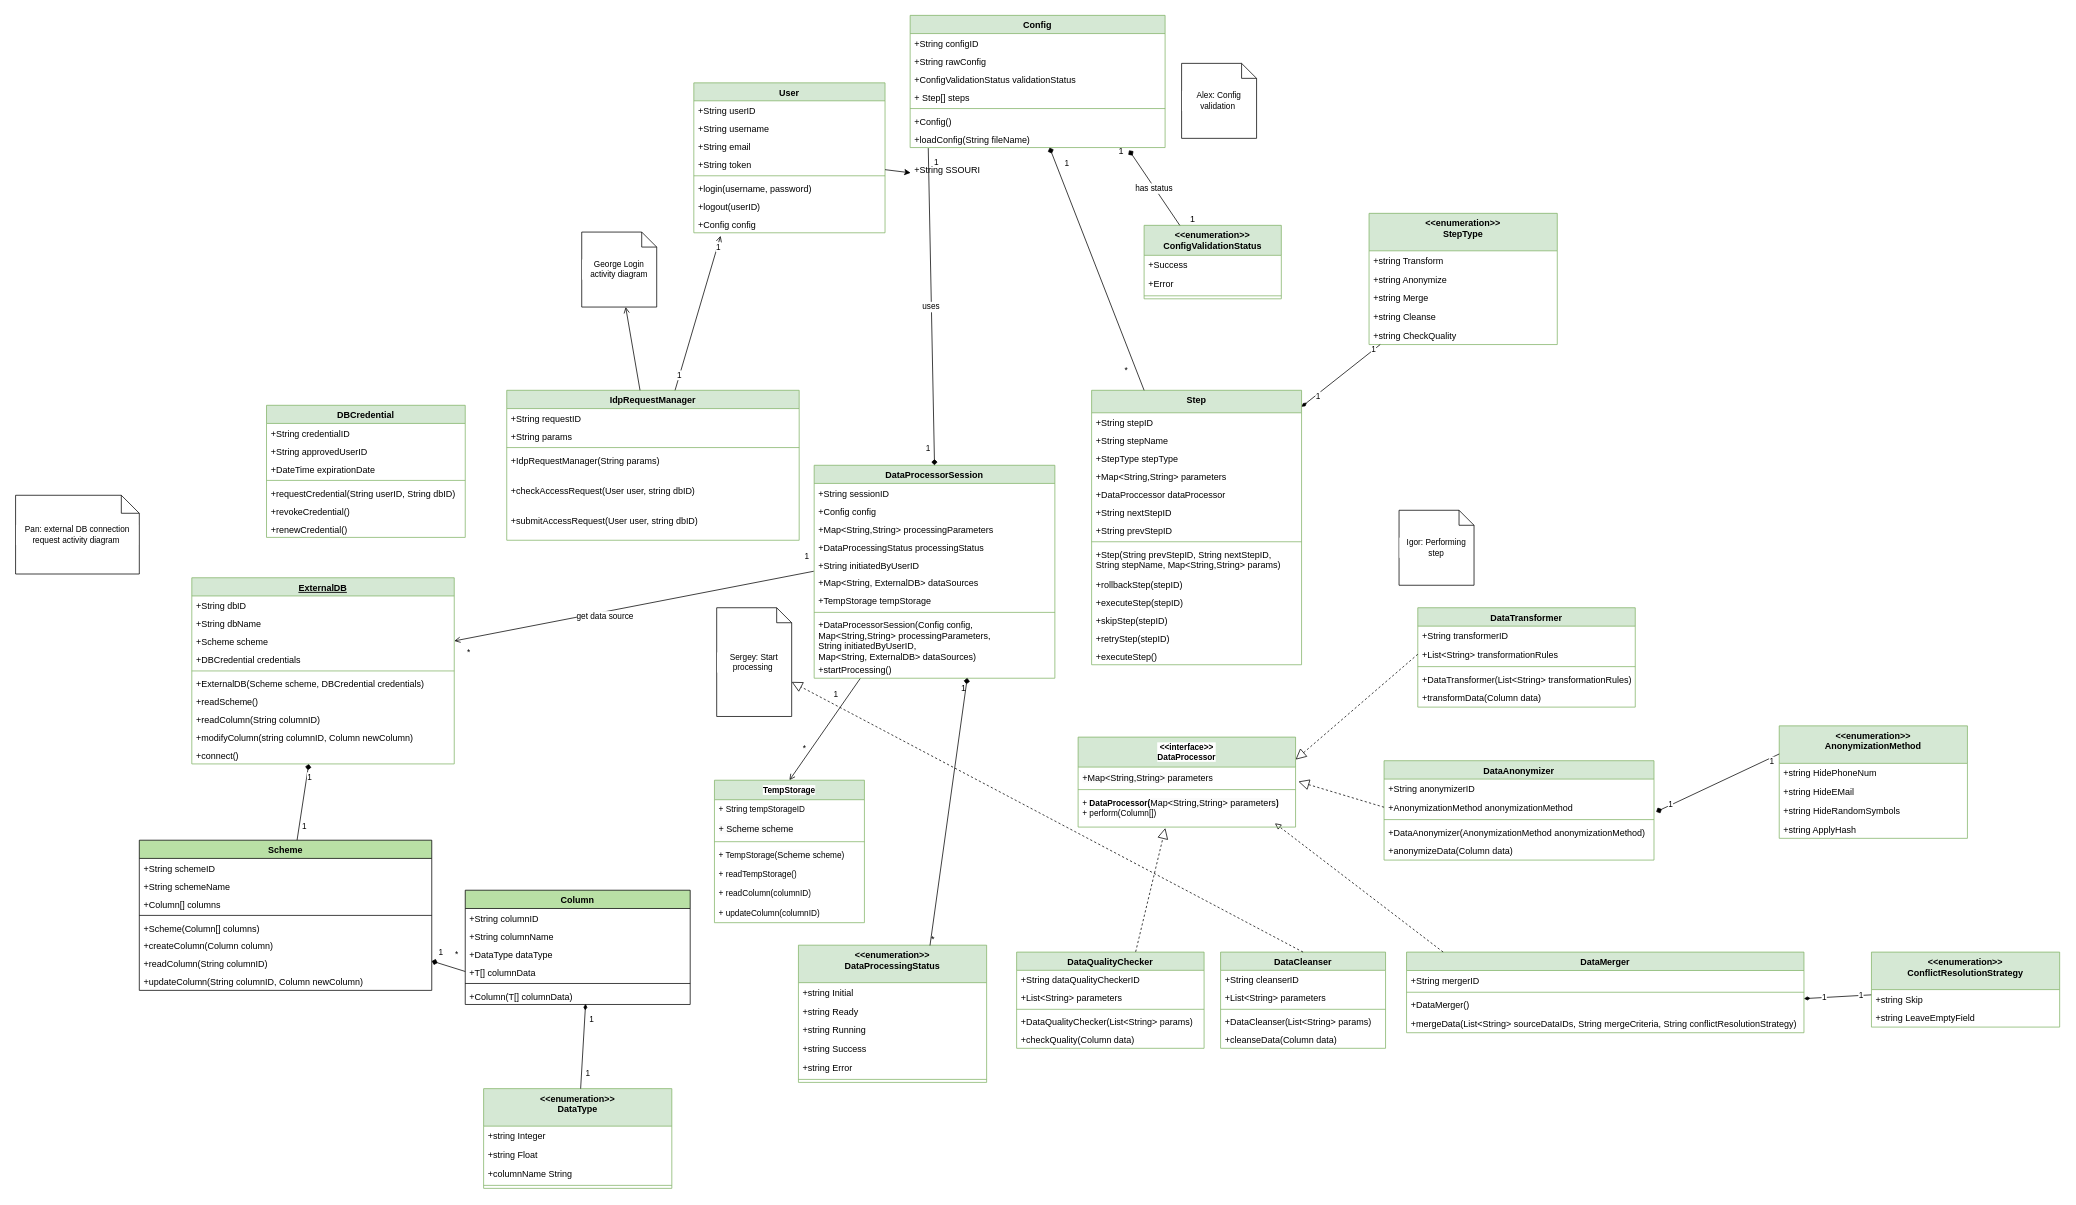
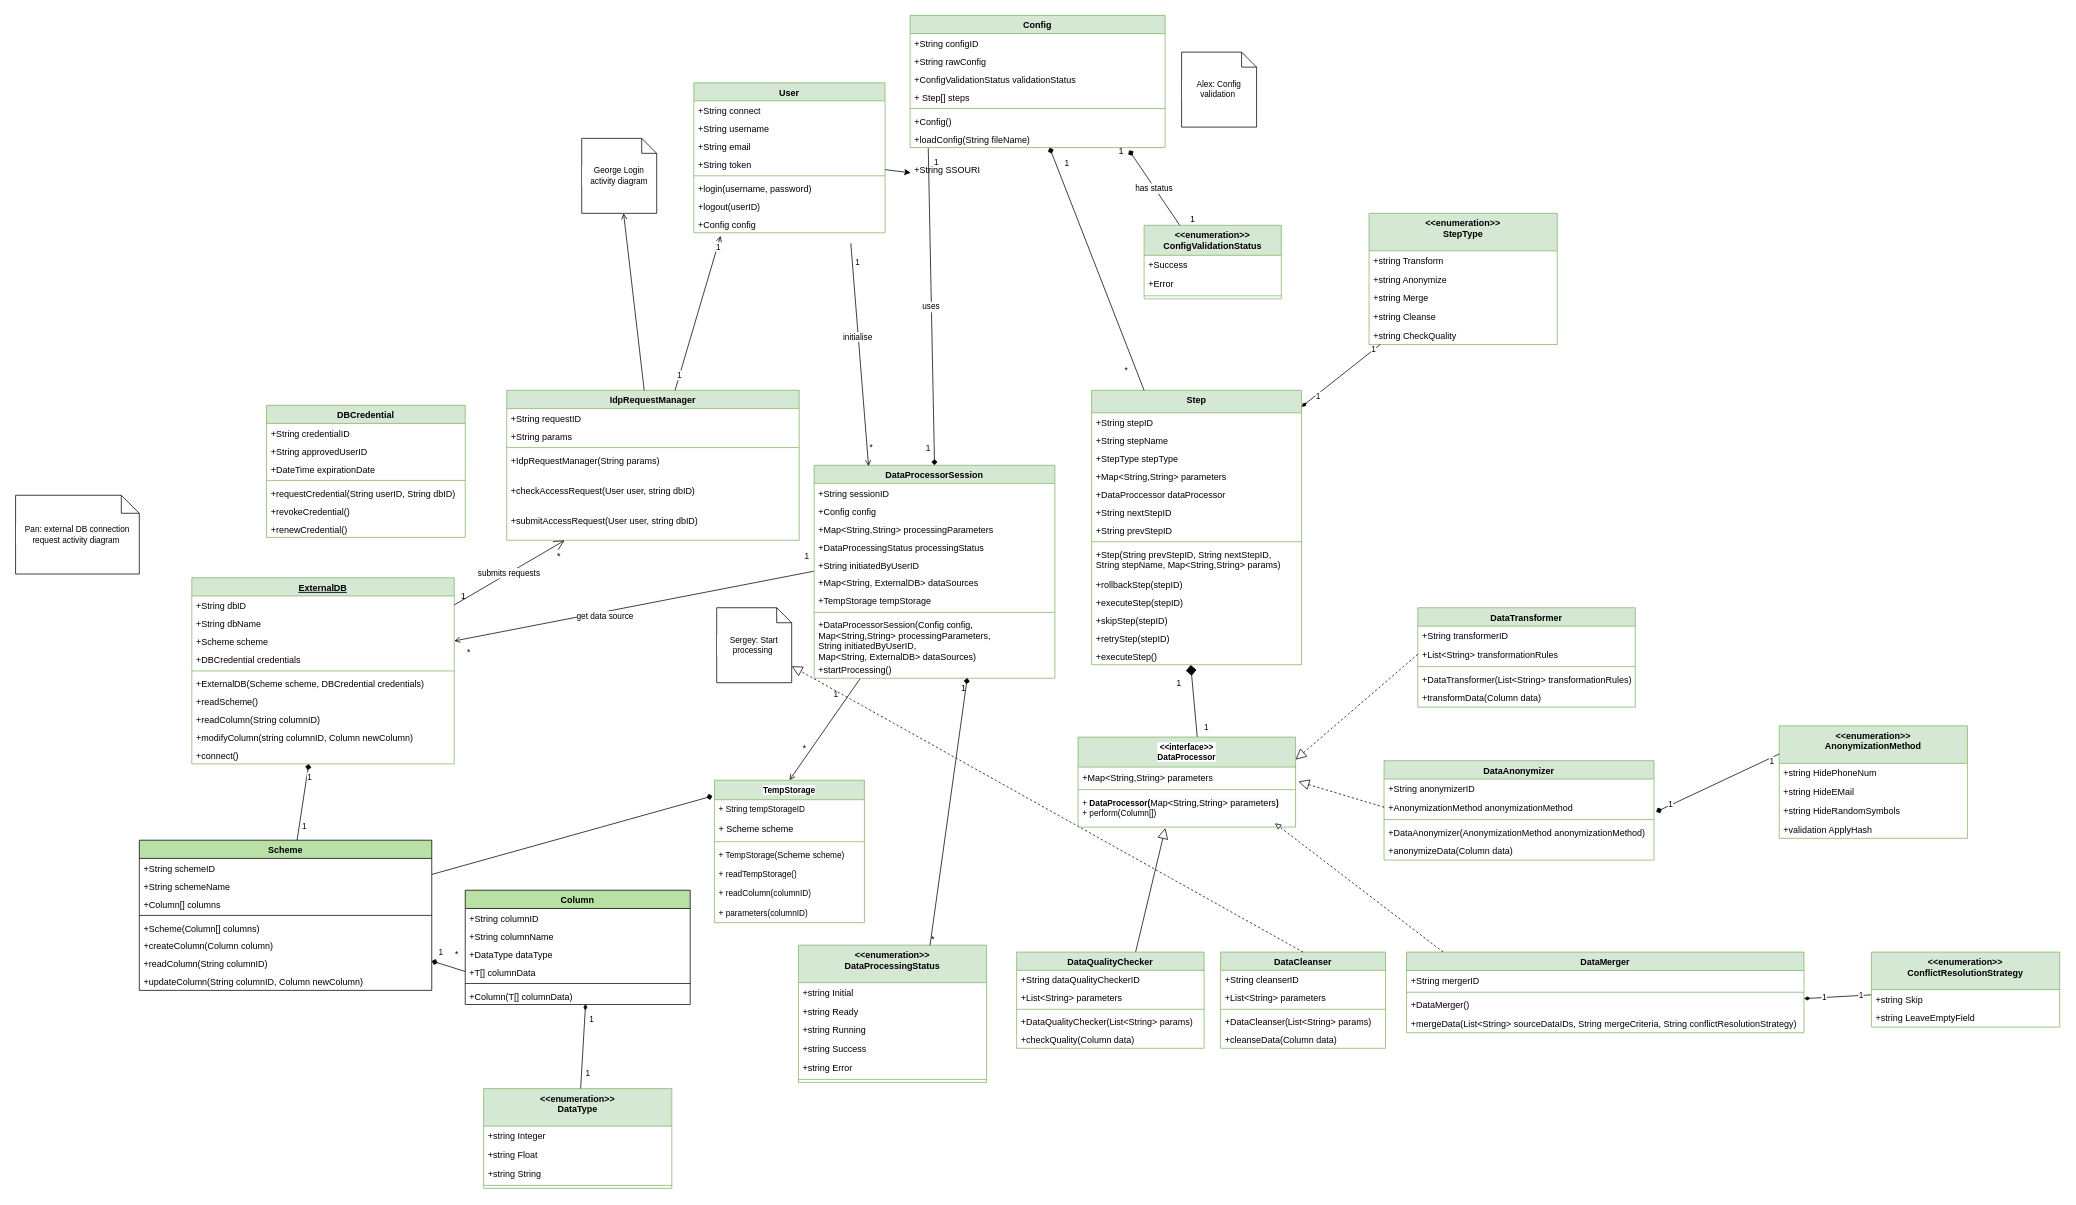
- <mxCell id="191" value="Alex: Config validation&amp;nbsp;" style="shape=note;size=20;whiteSpace=wrap;html=1;fontFamily=Helvetica;fontSize=11;fontColor=default;labelBackgroundColor=default;" vertex="1" parent="1"><mxGeometry x="1575" y="84" width="100" height="100" as="geometry" /></mxCell>
+ <mxCell id="191" value="Alex: Config validation&amp;nbsp;" style="shape=note;size=20;whiteSpace=wrap;html=1;fontFamily=Helvetica;fontSize=11;fontColor=default;labelBackgroundColor=default;" vertex="1" parent="1"><mxGeometry x="1575" y="69" width="100" height="100" as="geometry" /></mxCell>
- <mxCell id="3" value="+String userID" style="text;strokeColor=none;fillColor=none;align=left;verticalAlign=top;spacingLeft=4;spacingRight=4;overflow=hidden;rotatable=0;points=[[0,0.5],[1,0.5]];portConstraint=eastwest;" vertex="1" parent="2"><mxGeometry y="23.944" width="255" height="24" as="geometry" /></mxCell>
+ <mxCell id="3" value="+String connect" style="text;strokeColor=none;fillColor=none;align=left;verticalAlign=top;spacingLeft=4;spacingRight=4;overflow=hidden;rotatable=0;points=[[0,0.5],[1,0.5]];portConstraint=eastwest;" vertex="1" parent="2"><mxGeometry y="23.944" width="255" height="24" as="geometry" /></mxCell>
- <mxCell id="188" value="George Login activity diagram" style="shape=note;size=20;whiteSpace=wrap;html=1;fontFamily=Helvetica;fontSize=11;fontColor=default;labelBackgroundColor=default;" vertex="1" parent="1"><mxGeometry x="775" y="309" width="100" height="100" as="geometry" /></mxCell>
+ <mxCell id="188" value="George Login activity diagram" style="shape=note;size=20;whiteSpace=wrap;html=1;fontFamily=Helvetica;fontSize=11;fontColor=default;labelBackgroundColor=default;" vertex="1" parent="1"><mxGeometry x="775" y="184" width="100" height="100" as="geometry" /></mxCell>
+ <mxCell id="154" style="rounded=0;orthogonalLoop=1;jettySize=auto;html=1;endArrow=open;endFill=0;exitX=0.821;exitY=1.07;exitDx=0;exitDy=0;exitPerimeter=0;entryX=0.226;entryY=0.004;entryDx=0;entryDy=0;entryPerimeter=0;" edge="1" source="2" target="74" parent="1"><mxGeometry relative="1" as="geometry"><mxPoint x="1054.55" y="313.712" as="sourcePoint" /><mxPoint x="1135" y="640" as="targetPoint" /></mxGeometry></mxCell>
+ <mxCell id="155" value="*" style="edgeLabel;html=1;align=center;verticalAlign=middle;resizable=0;points=[];fontFamily=Helvetica;fontSize=11;fontColor=default;labelBackgroundColor=default;" connectable="0" vertex="1" parent="154"><mxGeometry x="0.372" relative="1" as="geometry"><mxPoint x="10" y="67" as="offset" /></mxGeometry></mxCell>
+ <mxCell id="156" value="initialise" style="edgeLabel;html=1;align=center;verticalAlign=middle;resizable=0;points=[];fontFamily=Helvetica;fontSize=11;fontColor=default;labelBackgroundColor=default;" connectable="0" vertex="1" parent="154"><mxGeometry x="-0.089" y="-2" relative="1" as="geometry"><mxPoint y="-11" as="offset" /></mxGeometry></mxCell>
+ <mxCell id="157" value="1" style="edgeLabel;html=1;align=center;verticalAlign=middle;resizable=0;points=[];fontFamily=Helvetica;fontSize=11;fontColor=default;labelBackgroundColor=default;" connectable="0" vertex="1" parent="154"><mxGeometry x="-0.727" relative="1" as="geometry"><mxPoint x="5" y="-16" as="offset" /></mxGeometry></mxCell>
- <mxCell id="190" value="Igor: Performing step" style="shape=note;size=20;whiteSpace=wrap;html=1;fontFamily=Helvetica;fontSize=11;fontColor=default;labelBackgroundColor=default;" vertex="1" parent="1"><mxGeometry x="1865" y="680" width="100" height="100" as="geometry" /></mxCell>
+ <mxCell id="136" value="submits requests" style="startArrow=none;endArrow=open;endSize=12;exitX=1;exitY=0.5;entryX=0.198;entryY=1.005;rounded=0;exitDx=0;exitDy=0;entryDx=0;entryDy=0;entryPerimeter=0;" edge="1" source="30" target="16" parent="1"><mxGeometry x="-0.004" relative="1" as="geometry"><mxPoint as="offset" /><mxPoint x="866.45" y="672.01" as="targetPoint" /></mxGeometry></mxCell>
+ <mxCell id="137" value="1" style="edgeLabel;resizable=0;labelBackgroundColor=none;fontSize=12;align=right;verticalAlign=top;" vertex="1" parent="136"><mxGeometry x="-1" relative="1" as="geometry"><mxPoint x="17" y="-26" as="offset" /></mxGeometry></mxCell>
+ <mxCell id="138" value="*" style="edgeLabel;resizable=0;labelBackgroundColor=none;fontSize=12;align=left;verticalAlign=bottom;" vertex="1" parent="136"><mxGeometry x="1" relative="1" as="geometry"><mxPoint x="-12" y="29" as="offset" /></mxGeometry></mxCell>
- <mxCell id="189" value="Sergey: Start processing&amp;nbsp;" style="shape=note;size=20;whiteSpace=wrap;html=1;fontFamily=Helvetica;fontSize=11;fontColor=default;labelBackgroundColor=default;" vertex="1" parent="1"><mxGeometry x="955" y="810" width="100" height="145" as="geometry" /></mxCell>
+ <mxCell id="189" value="Sergey: Start processing&amp;nbsp;" style="shape=note;size=20;whiteSpace=wrap;html=1;fontFamily=Helvetica;fontSize=11;fontColor=default;labelBackgroundColor=default;" vertex="1" parent="1"><mxGeometry x="955" y="810" width="100" height="100" as="geometry" /></mxCell>
+ <mxCell id="149" value="" style="startArrow=none;endArrow=diamond;endSize=12;rounded=0;entryX=0.472;entryY=1.012;entryDx=0;entryDy=0;entryPerimeter=0;exitX=0.548;exitY=0.003;exitDx=0;exitDy=0;exitPerimeter=0;endFill=1;" edge="1" source="164" target="99" parent="1"><mxGeometry x="-0.017" relative="1" as="geometry"><mxPoint x="1524" y="907.34" as="sourcePoint" /><mxPoint x="1556" y="1196" as="targetPoint" /><mxPoint as="offset" /></mxGeometry></mxCell>
+ <mxCell id="150" value="1" style="edgeLabel;resizable=0;labelBackgroundColor=none;fontSize=12;align=right;verticalAlign=top;" vertex="1" parent="149"><mxGeometry x="1" relative="1" as="geometry"><mxPoint x="-11" y="11" as="offset" /></mxGeometry></mxCell>
+ <mxCell id="151" value="1" style="edgeLabel;html=1;align=center;verticalAlign=middle;resizable=0;points=[];fontFamily=Helvetica;fontSize=11;fontColor=default;labelBackgroundColor=default;" connectable="0" vertex="1" parent="149"><mxGeometry x="-0.866" y="-2" relative="1" as="geometry"><mxPoint x="10" y="-8" as="offset" /></mxGeometry></mxCell>
- <mxCell id="210" value="+string ApplyHash" style="text;strokeColor=none;fillColor=none;align=left;verticalAlign=top;spacingLeft=4;spacingRight=4;overflow=hidden;rotatable=0;points=[[0,0.5],[1,0.5]];portConstraint=eastwest;" vertex="1" parent="206"><mxGeometry y="125" width="251" height="25" as="geometry" /></mxCell>
+ <mxCell id="210" value="+validation ApplyHash" style="text;strokeColor=none;fillColor=none;align=left;verticalAlign=top;spacingLeft=4;spacingRight=4;overflow=hidden;rotatable=0;points=[[0,0.5],[1,0.5]];portConstraint=eastwest;" vertex="1" parent="206"><mxGeometry y="125" width="251" height="25" as="geometry" /></mxCell>
+ <mxCell id="192" style="rounded=0;orthogonalLoop=1;jettySize=auto;html=1;entryX=-0.013;entryY=0.111;entryDx=0;entryDy=0;entryPerimeter=0;endArrow=diamond;endFill=1;" edge="1" source="43" target="171" parent="1"><mxGeometry relative="1" as="geometry" /></mxCell>
- <mxCell id="148" value="" style="startArrow=none;endArrow=block;endSize=12;exitX=0.635;exitY=-0.003;rounded=0;exitDx=0;exitDy=0;exitPerimeter=0;entryX=0.401;entryY=1.027;entryDx=0;entryDy=0;entryPerimeter=0;endFill=0;dashed=1;" edge="1" source="130" target="167" parent="1"><mxGeometry relative="1" as="geometry"><mxPoint x="1502" y="1101" as="targetPoint" /></mxGeometry></mxCell>
+ <mxCell id="148" value="" style="startArrow=none;endArrow=block;endSize=12;exitX=0.635;exitY=-0.003;rounded=0;exitDx=0;exitDy=0;exitPerimeter=0;entryX=0.401;entryY=1.027;entryDx=0;entryDy=0;entryPerimeter=0;endFill=0;dashed=0;" edge="1" source="130" target="167" parent="1"><mxGeometry relative="1" as="geometry"><mxPoint x="1502" y="1101" as="targetPoint" /></mxGeometry></mxCell>
- <mxCell id="178" value="+ updateColumn(columnID)" style="text;strokeColor=none;fillColor=none;align=left;verticalAlign=top;spacingLeft=4;spacingRight=4;overflow=hidden;rotatable=0;points=[[0,0.5],[1,0.5]];portConstraint=eastwest;whiteSpace=wrap;html=1;fontFamily=Helvetica;fontSize=11;fontColor=default;labelBackgroundColor=default;" vertex="1" parent="171"><mxGeometry y="164" width="200" height="26" as="geometry" /></mxCell>
+ <mxCell id="178" value="+ parameters(columnID)" style="text;strokeColor=none;fillColor=none;align=left;verticalAlign=top;spacingLeft=4;spacingRight=4;overflow=hidden;rotatable=0;points=[[0,0.5],[1,0.5]];portConstraint=eastwest;whiteSpace=wrap;html=1;fontFamily=Helvetica;fontSize=11;fontColor=default;labelBackgroundColor=default;" vertex="1" parent="171"><mxGeometry y="164" width="200" height="26" as="geometry" /></mxCell>
- <mxCell id="182" value="+columnName String" style="text;strokeColor=none;fillColor=none;align=left;verticalAlign=top;spacingLeft=4;spacingRight=4;overflow=hidden;rotatable=0;points=[[0,0.5],[1,0.5]];portConstraint=eastwest;" vertex="1" parent="179"><mxGeometry y="100" width="251" height="25" as="geometry" /></mxCell>
+ <mxCell id="182" value="+string String" style="text;strokeColor=none;fillColor=none;align=left;verticalAlign=top;spacingLeft=4;spacingRight=4;overflow=hidden;rotatable=0;points=[[0,0.5],[1,0.5]];portConstraint=eastwest;" vertex="1" parent="179"><mxGeometry y="100" width="251" height="25" as="geometry" /></mxCell>
